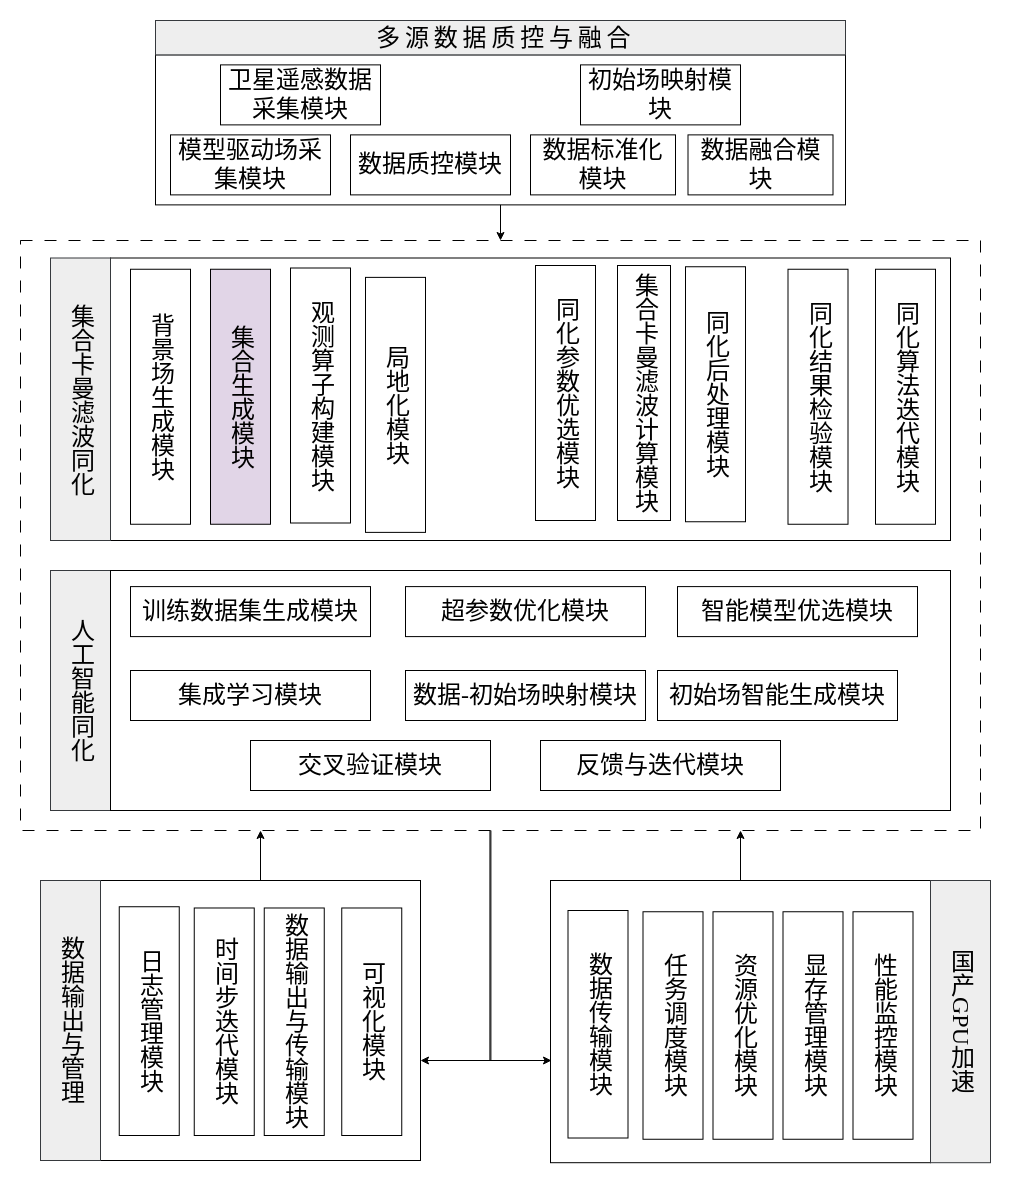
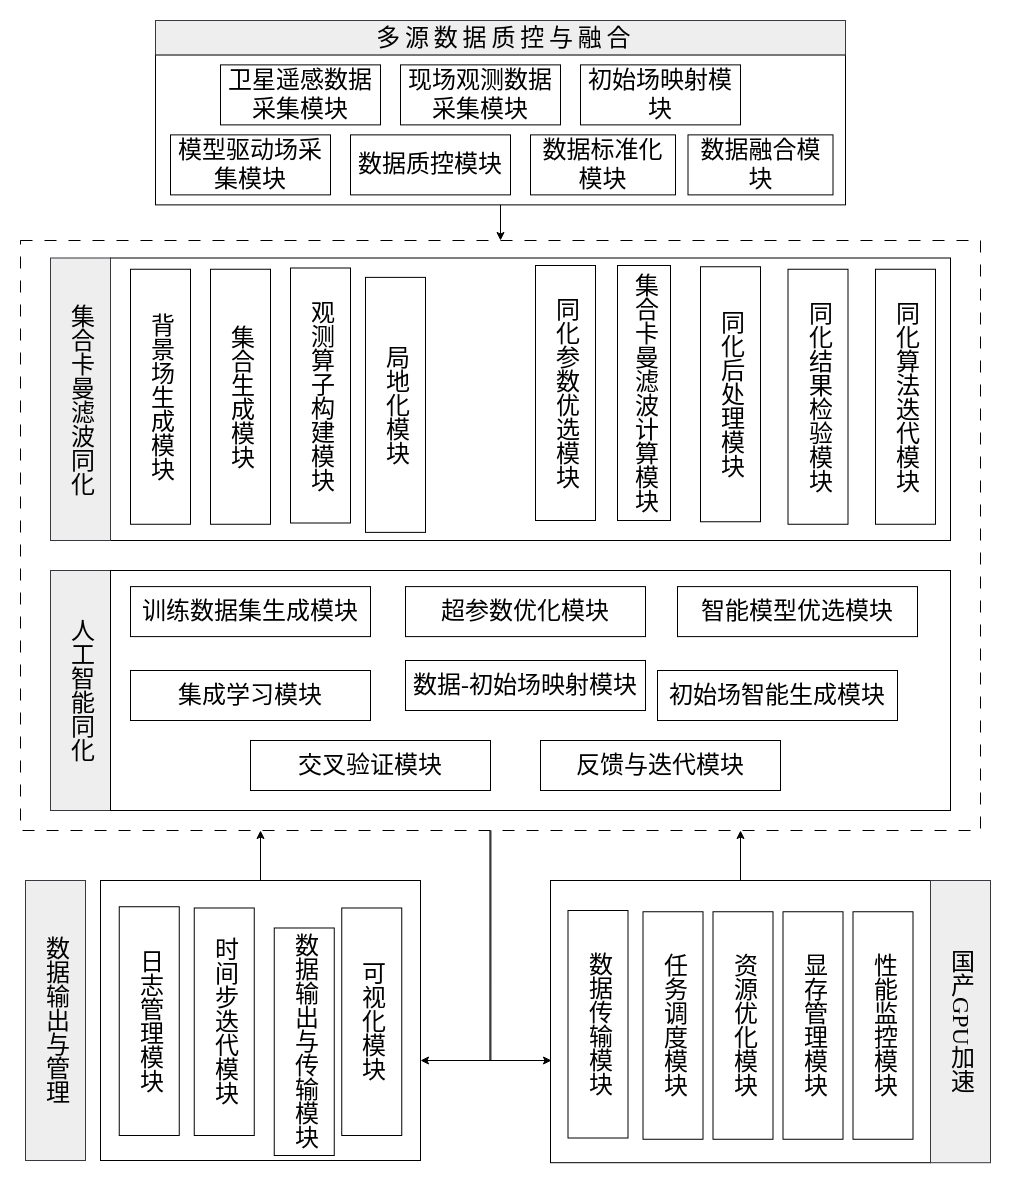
+ <mxCell id="7" value="&lt;p style=&quot;margin-top: 0pt; margin-bottom: 0pt; margin-left: 0in; direction: ltr; unicode-bidi: embed; word-break: normal;&quot;&gt;&lt;font face=&quot;宋体&quot;&gt;&lt;span style=&quot;font-size: 24px;&quot;&gt;现场观测数据采集模块&lt;/span&gt;&lt;/font&gt;&lt;/p&gt;" style="rounded=0;whiteSpace=wrap;html=1;" vertex="1" parent="1"><mxGeometry x="400" y="64.38" width="160" height="60" as="geometry" /></mxCell>
- <mxCell id="39" value="&lt;span style=&quot;line-height: 18px; font-family: 宋体;&quot;&gt;&lt;font style=&quot;font-size: 24px;&quot;&gt;同化后处理模块&lt;/font&gt;&lt;/span&gt;" style="rounded=0;whiteSpace=wrap;html=1;textDirection=vertical-lr;align=center;" vertex="1" parent="1"><mxGeometry x="685" y="266.25" width="60" height="255" as="geometry" /></mxCell>
+ <mxCell id="39" value="&lt;span style=&quot;line-height: 18px; font-family: 宋体;&quot;&gt;&lt;font style=&quot;font-size: 24px;&quot;&gt;同化后处理模块&lt;/font&gt;&lt;/span&gt;" style="rounded=0;whiteSpace=wrap;html=1;textDirection=vertical-lr;align=center;" vertex="1" parent="1"><mxGeometry x="700" y="266.25" width="60" height="255" as="geometry" /></mxCell>
- <mxCell id="16" value="&lt;span style=&quot;line-height: 18px; font-family: 宋体;&quot;&gt;&lt;font style=&quot;font-size: 24px;&quot;&gt;集合生成模块&lt;/font&gt;&lt;/span&gt;" style="rounded=0;whiteSpace=wrap;html=1;textDirection=vertical-lr;align=center;fillColor=#e1d5e7;" vertex="1" parent="1"><mxGeometry x="210" y="268.75" width="60" height="255" as="geometry" /></mxCell>
+ <mxCell id="16" value="&lt;span style=&quot;line-height: 18px; font-family: 宋体;&quot;&gt;&lt;font style=&quot;font-size: 24px;&quot;&gt;集合生成模块&lt;/font&gt;&lt;/span&gt;" style="rounded=0;whiteSpace=wrap;html=1;textDirection=vertical-lr;align=center;" vertex="1" parent="1"><mxGeometry x="210" y="268.75" width="60" height="255" as="geometry" /></mxCell>
- <mxCell id="44" value="&lt;p style=&quot;margin-top: 0pt; margin-bottom: 0pt; margin-left: 0in; direction: ltr; unicode-bidi: embed; word-break: normal;&quot;&gt;&lt;font face=&quot;宋体&quot;&gt;&lt;span style=&quot;font-size: 24px;&quot;&gt;数据-初始场映射模块&lt;/span&gt;&lt;/font&gt;&lt;/p&gt;" style="rounded=0;whiteSpace=wrap;html=1;" vertex="1" parent="1"><mxGeometry x="405" y="670" width="240" height="50" as="geometry" /></mxCell>
+ <mxCell id="44" value="&lt;p style=&quot;margin-top: 0pt; margin-bottom: 0pt; margin-left: 0in; direction: ltr; unicode-bidi: embed; word-break: normal;&quot;&gt;&lt;font face=&quot;宋体&quot;&gt;&lt;span style=&quot;font-size: 24px;&quot;&gt;数据-初始场映射模块&lt;/span&gt;&lt;/font&gt;&lt;/p&gt;" style="rounded=0;whiteSpace=wrap;html=1;" vertex="1" parent="1"><mxGeometry x="405" y="660" width="240" height="50" as="geometry" /></mxCell>
- <mxCell id="35" value="&lt;span style=&quot;line-height: 18px; font-family: 宋体;&quot;&gt;&lt;font style=&quot;font-size: 24px;&quot;&gt;数据输出与管理&lt;/font&gt;&lt;/span&gt;" style="rounded=0;whiteSpace=wrap;html=1;textDirection=vertical-lr;align=center;fillColor=#eeeeee;strokeColor=#36393d;" vertex="1" parent="1"><mxGeometry x="40" y="880" width="60" height="280" as="geometry" /></mxCell>
+ <mxCell id="35" value="&lt;span style=&quot;line-height: 18px; font-family: 宋体;&quot;&gt;&lt;font style=&quot;font-size: 24px;&quot;&gt;数据输出与管理&lt;/font&gt;&lt;/span&gt;" style="rounded=0;whiteSpace=wrap;html=1;textDirection=vertical-lr;align=center;fillColor=#eeeeee;strokeColor=#36393d;" vertex="1" parent="1"><mxGeometry x="25" y="880" width="60" height="280" as="geometry" /></mxCell>
- <mxCell id="34" value="&lt;span style=&quot;line-height: 18px; font-family: 宋体;&quot;&gt;&lt;font style=&quot;font-size: 24px;&quot;&gt;数据输出与传输模块&lt;/font&gt;&lt;/span&gt;" style="rounded=0;whiteSpace=wrap;html=1;textDirection=vertical-lr;align=center;" vertex="1" parent="1"><mxGeometry x="263.75" y="907.49" width="60" height="227.51" as="geometry" /></mxCell>
+ <mxCell id="34" value="&lt;span style=&quot;line-height: 18px; font-family: 宋体;&quot;&gt;&lt;font style=&quot;font-size: 24px;&quot;&gt;数据输出与传输模块&lt;/font&gt;&lt;/span&gt;" style="rounded=0;whiteSpace=wrap;html=1;textDirection=vertical-lr;align=center;" vertex="1" parent="1"><mxGeometry x="273.75" y="927.49" width="60" height="227.51" as="geometry" /></mxCell>
